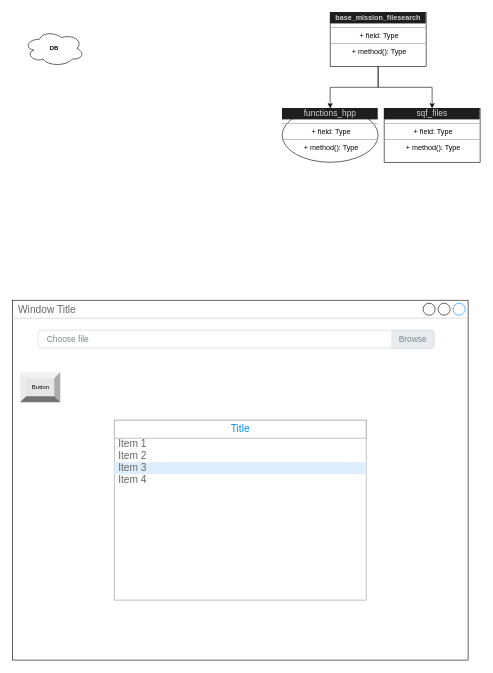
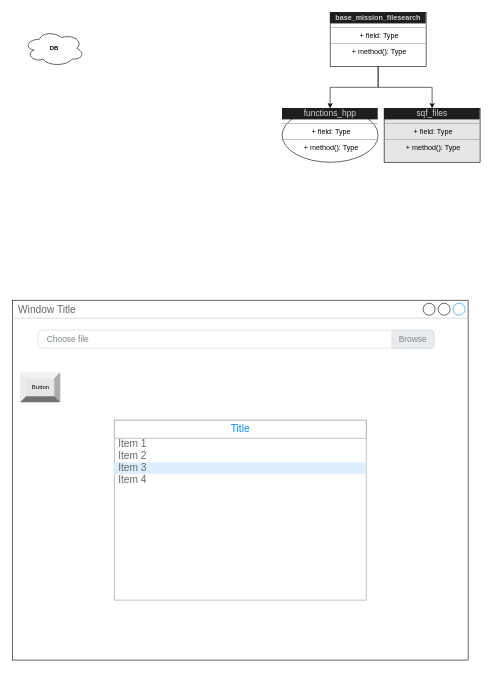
- <mxCell id="6" value="&lt;div style=&quot;color: rgb(212 , 212 , 212) ; background-color: rgb(30 , 30 , 30) ; line-height: 19px&quot;&gt;&lt;div style=&quot;font-size: 14px ; line-height: 19px&quot;&gt;sqf_files&lt;/div&gt;&lt;/div&gt;&lt;hr size=&quot;1&quot;&gt;&lt;p style=&quot;margin: 0px ; margin-left: 4px&quot;&gt;+ field: Type&lt;/p&gt;&lt;hr size=&quot;1&quot;&gt;&lt;p style=&quot;margin: 0px ; margin-left: 4px&quot;&gt;+ method(): Type&lt;/p&gt;" style="verticalAlign=top;align=center;overflow=fill;fontSize=12;fontFamily=Helvetica;html=1;" vertex="1" parent="1"><mxGeometry x="640" y="180" width="160" height="90" as="geometry" /></mxCell>
+ <mxCell id="6" value="&lt;div style=&quot;color: rgb(212 , 212 , 212) ; background-color: rgb(30 , 30 , 30) ; line-height: 19px&quot;&gt;&lt;div style=&quot;font-size: 14px ; line-height: 19px&quot;&gt;sqf_files&lt;/div&gt;&lt;/div&gt;&lt;hr size=&quot;1&quot;&gt;&lt;p style=&quot;margin: 0px ; margin-left: 4px&quot;&gt;+ field: Type&lt;/p&gt;&lt;hr size=&quot;1&quot;&gt;&lt;p style=&quot;margin: 0px ; margin-left: 4px&quot;&gt;+ method(): Type&lt;/p&gt;" style="verticalAlign=top;align=center;overflow=fill;fontSize=12;fontFamily=Helvetica;html=1;fillColor=#e6e6e6;" vertex="1" parent="1"><mxGeometry x="640" y="180" width="160" height="90" as="geometry" /></mxCell>
